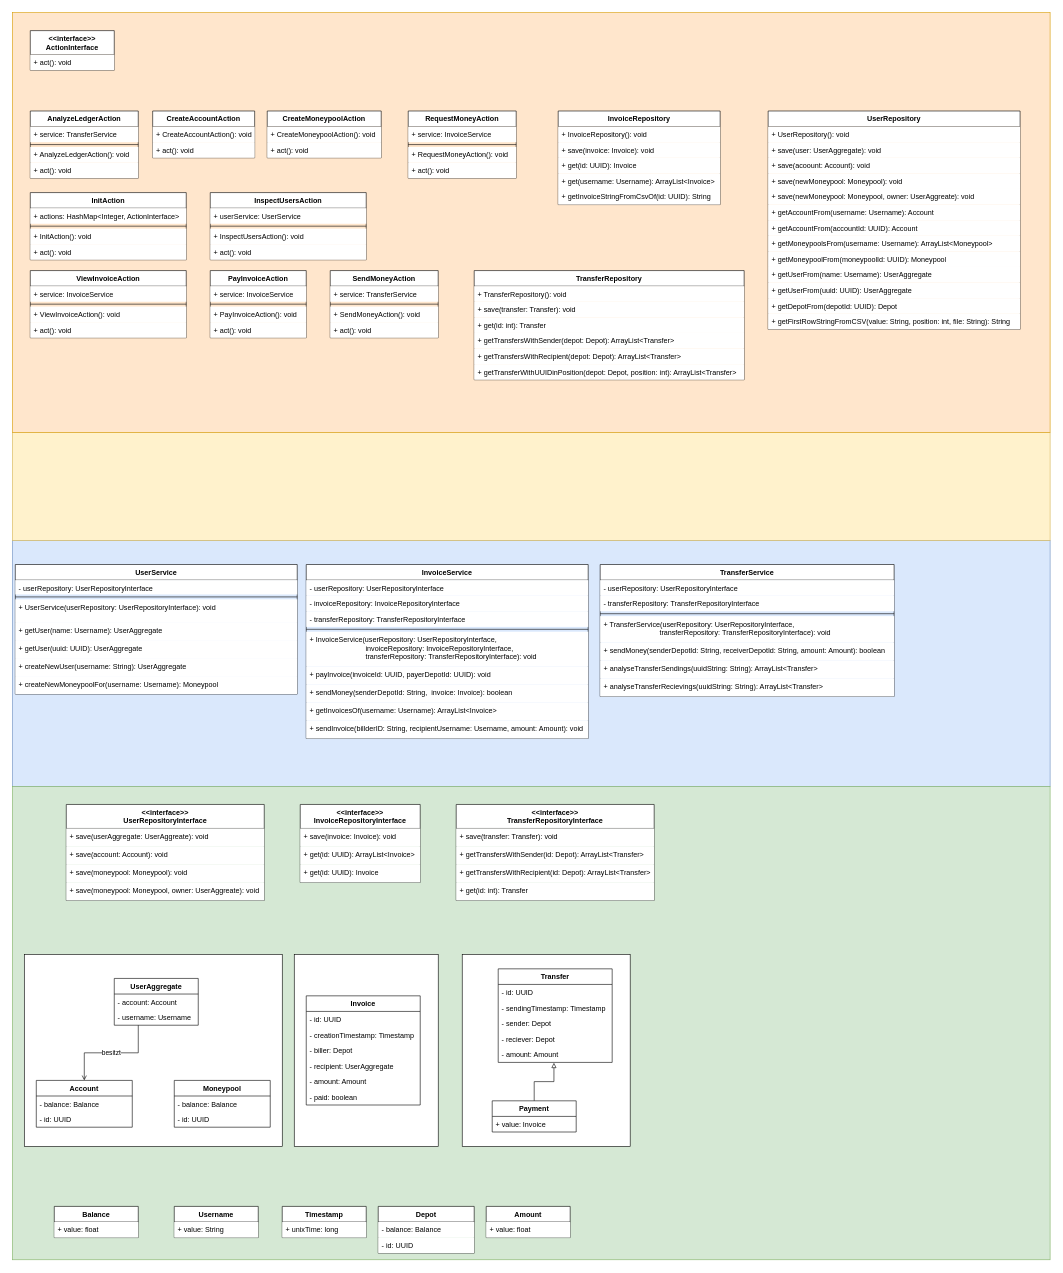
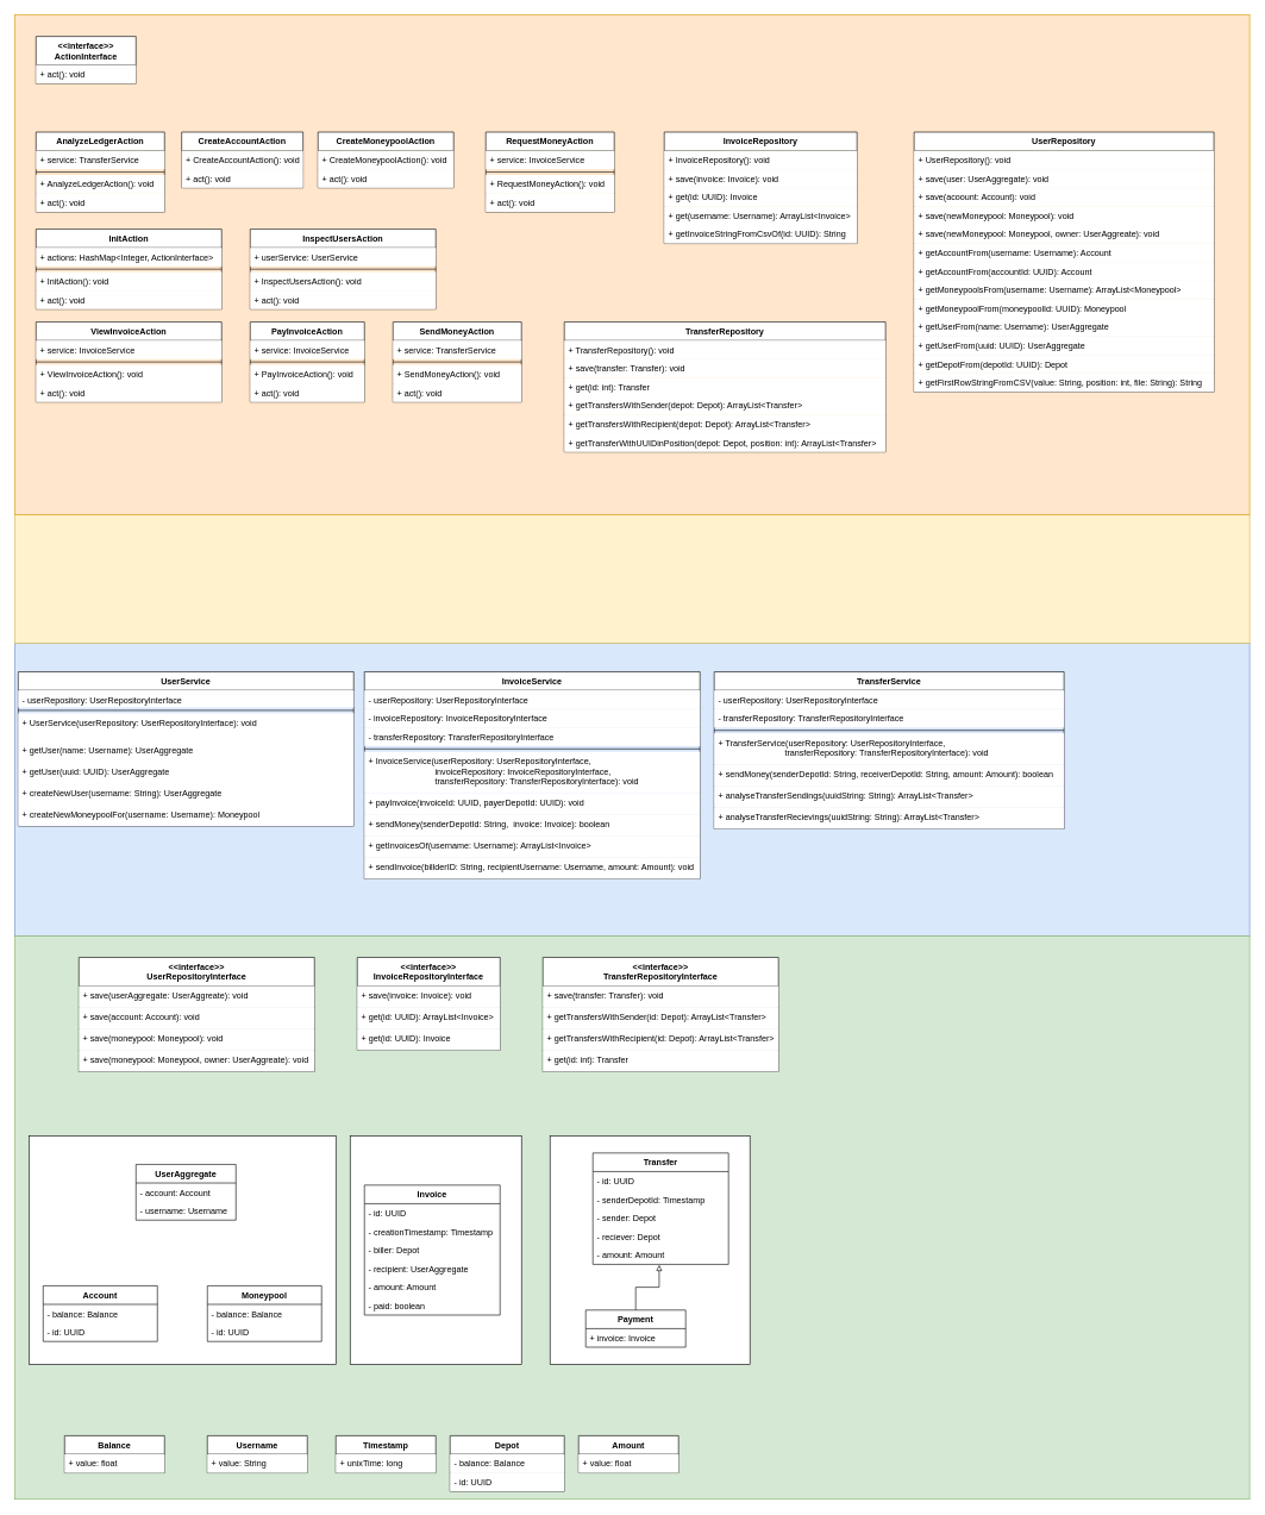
- <mxCell id="37" value="- sendingTimestamp: Timestamp" style="text;strokeColor=none;fillColor=none;align=left;verticalAlign=top;spacingLeft=4;spacingRight=4;overflow=hidden;rotatable=0;points=[[0,0.5],[1,0.5]];portConstraint=eastwest;fontSize=12;" vertex="1" parent="35"><mxGeometry y="52" width="190" height="26" as="geometry" /></mxCell>
+ <mxCell id="37" value="- senderDepotId: Timestamp" style="text;strokeColor=none;fillColor=none;align=left;verticalAlign=top;spacingLeft=4;spacingRight=4;overflow=hidden;rotatable=0;points=[[0,0.5],[1,0.5]];portConstraint=eastwest;fontSize=12;" vertex="1" parent="35"><mxGeometry y="52" width="190" height="26" as="geometry" /></mxCell>
- <mxCell id="6" value="besitzt" style="edgeStyle=orthogonalEdgeStyle;rounded=0;orthogonalLoop=1;jettySize=auto;html=1;endArrow=open;endFill=0;" edge="1" parent="1" source="7" target="10"><mxGeometry relative="1" as="geometry"><Array as="points"><mxPoint x="230" y="1754" /><mxPoint x="140" y="1754" /></Array></mxGeometry></mxCell>
- <mxCell id="43" value="+ value: Invoice" style="text;strokeColor=none;fillColor=none;align=left;verticalAlign=top;spacingLeft=4;spacingRight=4;overflow=hidden;rotatable=0;points=[[0,0.5],[1,0.5]];portConstraint=eastwest;" vertex="1" parent="42"><mxGeometry y="26" width="140" height="26" as="geometry" /></mxCell>
+ <mxCell id="43" value="+ invoice: Invoice" style="text;strokeColor=none;fillColor=none;align=left;verticalAlign=top;spacingLeft=4;spacingRight=4;overflow=hidden;rotatable=0;points=[[0,0.5],[1,0.5]];portConstraint=eastwest;" vertex="1" parent="42"><mxGeometry y="26" width="140" height="26" as="geometry" /></mxCell>
